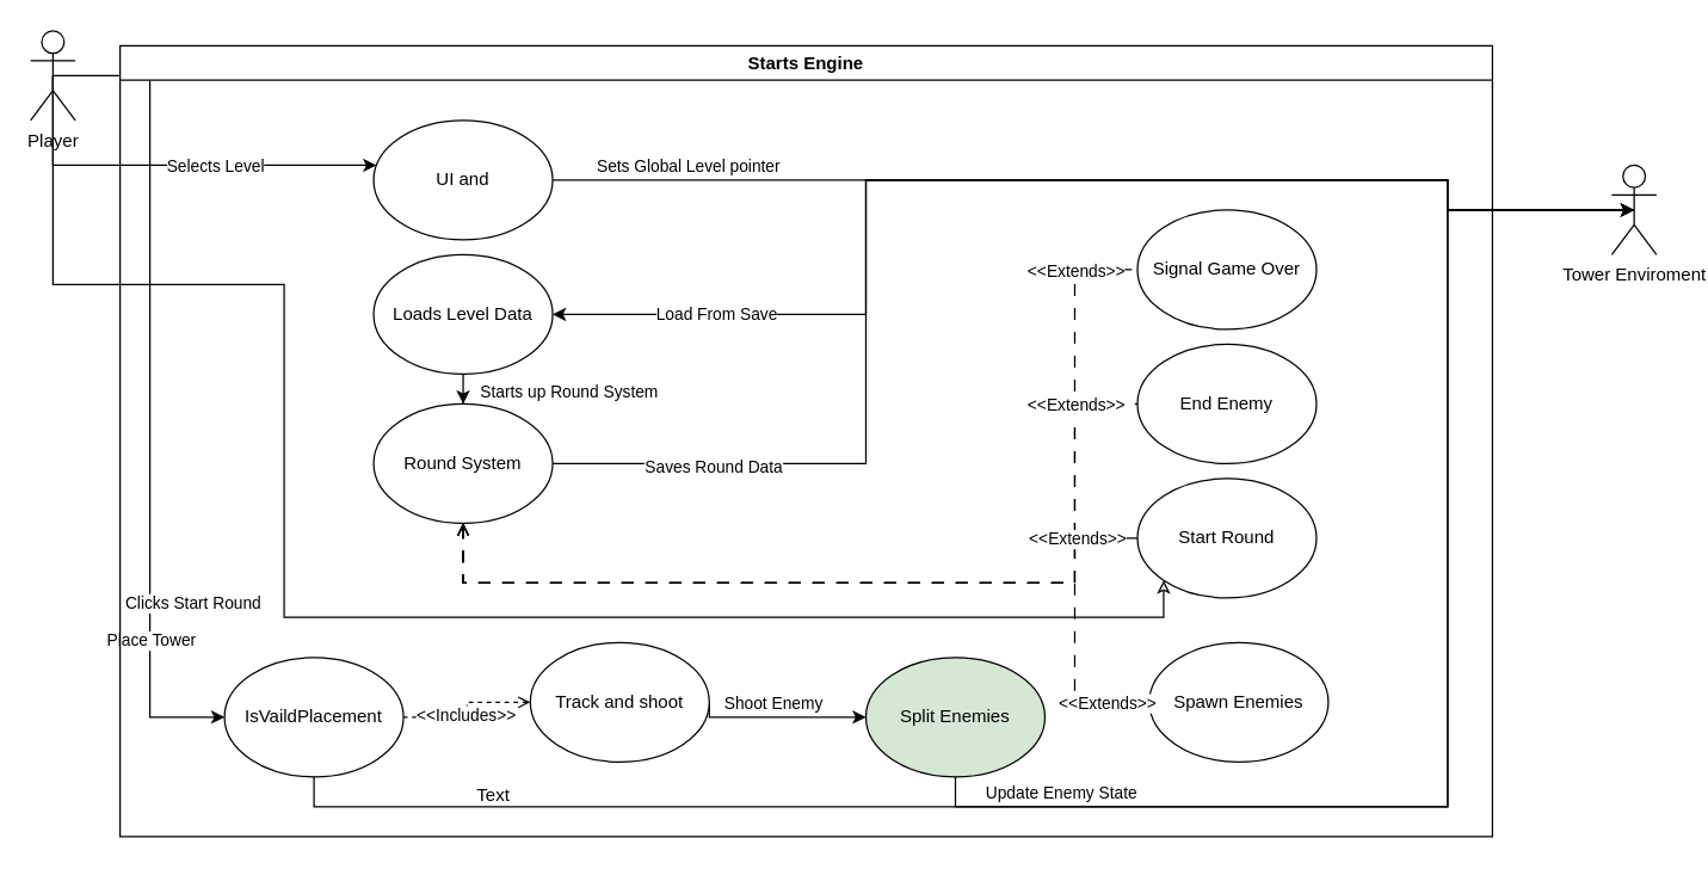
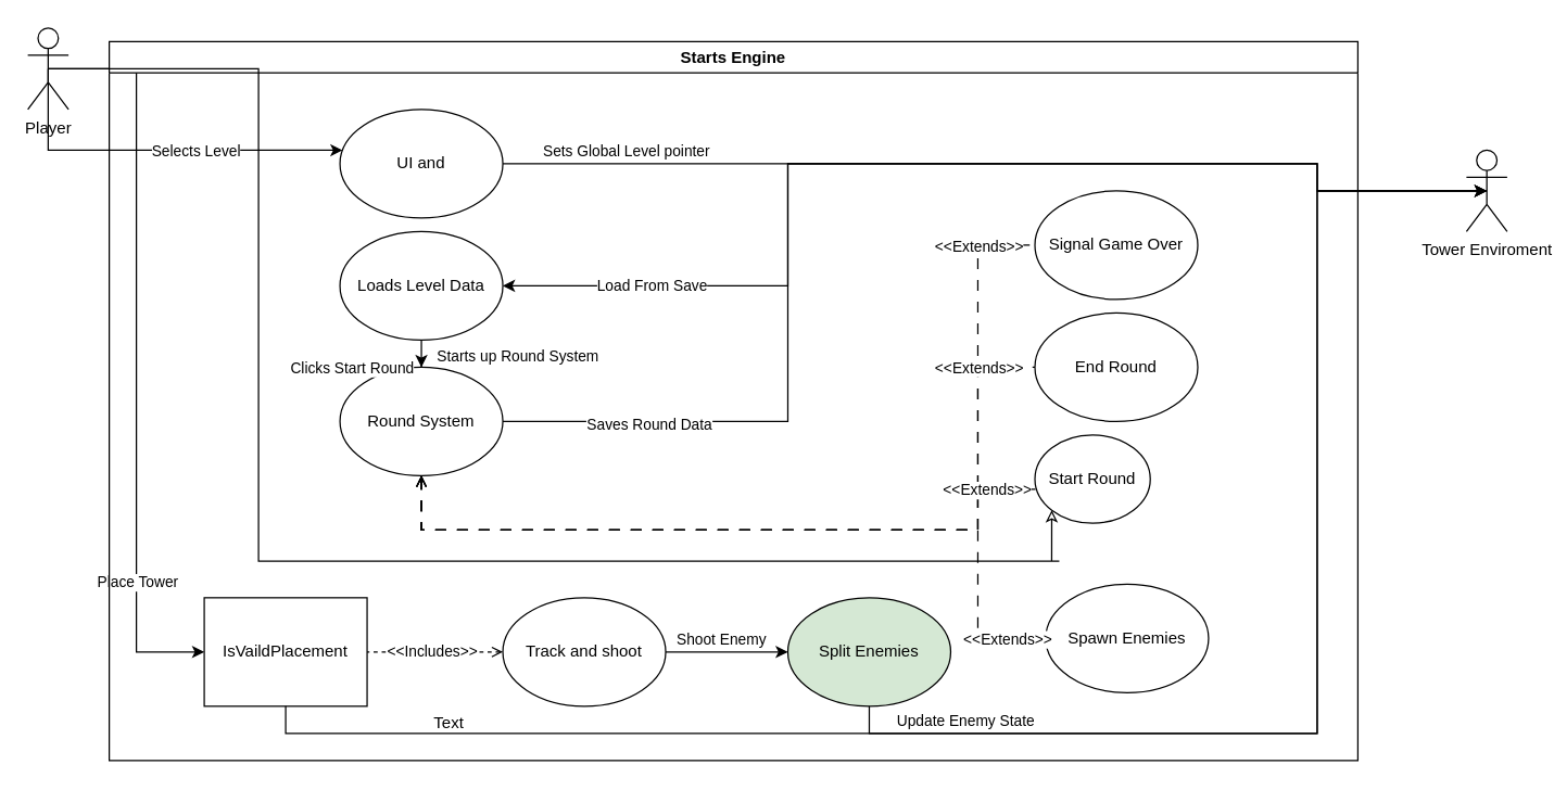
- <mxCell id="16" value="End Enemy" style="ellipse;whiteSpace=wrap;html=1;" parent="7" vertex="1"><mxGeometry x="682.04" y="200" width="120" height="80" as="geometry" /></mxCell>
+ <mxCell id="16" value="End Round" style="ellipse;whiteSpace=wrap;html=1;" parent="7" vertex="1"><mxGeometry x="682.04" y="200" width="120" height="80" as="geometry" /></mxCell>
- <mxCell id="15" value="Start Round" style="ellipse;whiteSpace=wrap;html=1;" parent="7" vertex="1"><mxGeometry x="682.04" y="290" width="120" height="80" as="geometry" /></mxCell>
+ <mxCell id="15" value="Start Round" style="ellipse;whiteSpace=wrap;html=1;" parent="7" vertex="1"><mxGeometry x="682.04" y="290" width="85" height="65" as="geometry" /></mxCell>
- <mxCell id="24" value="Track and shoot" style="ellipse;whiteSpace=wrap;html=1;" parent="7" vertex="1"><mxGeometry x="275" y="400" width="120" height="80" as="geometry" /></mxCell>
+ <mxCell id="24" value="Track and shoot" style="ellipse;whiteSpace=wrap;html=1;" parent="7" vertex="1"><mxGeometry x="290" y="410" width="120" height="80" as="geometry" /></mxCell>
- <mxCell id="13" value="IsVaildPlacement" style="ellipse;whiteSpace=wrap;html=1;" parent="7" vertex="1"><mxGeometry x="70" y="410" width="120" height="80" as="geometry" /></mxCell>
+ <mxCell id="13" value="IsVaildPlacement" style="whiteSpace=wrap;html=1;rounded=0;" parent="7" vertex="1"><mxGeometry x="70" y="410" width="120" height="80" as="geometry" /></mxCell>
